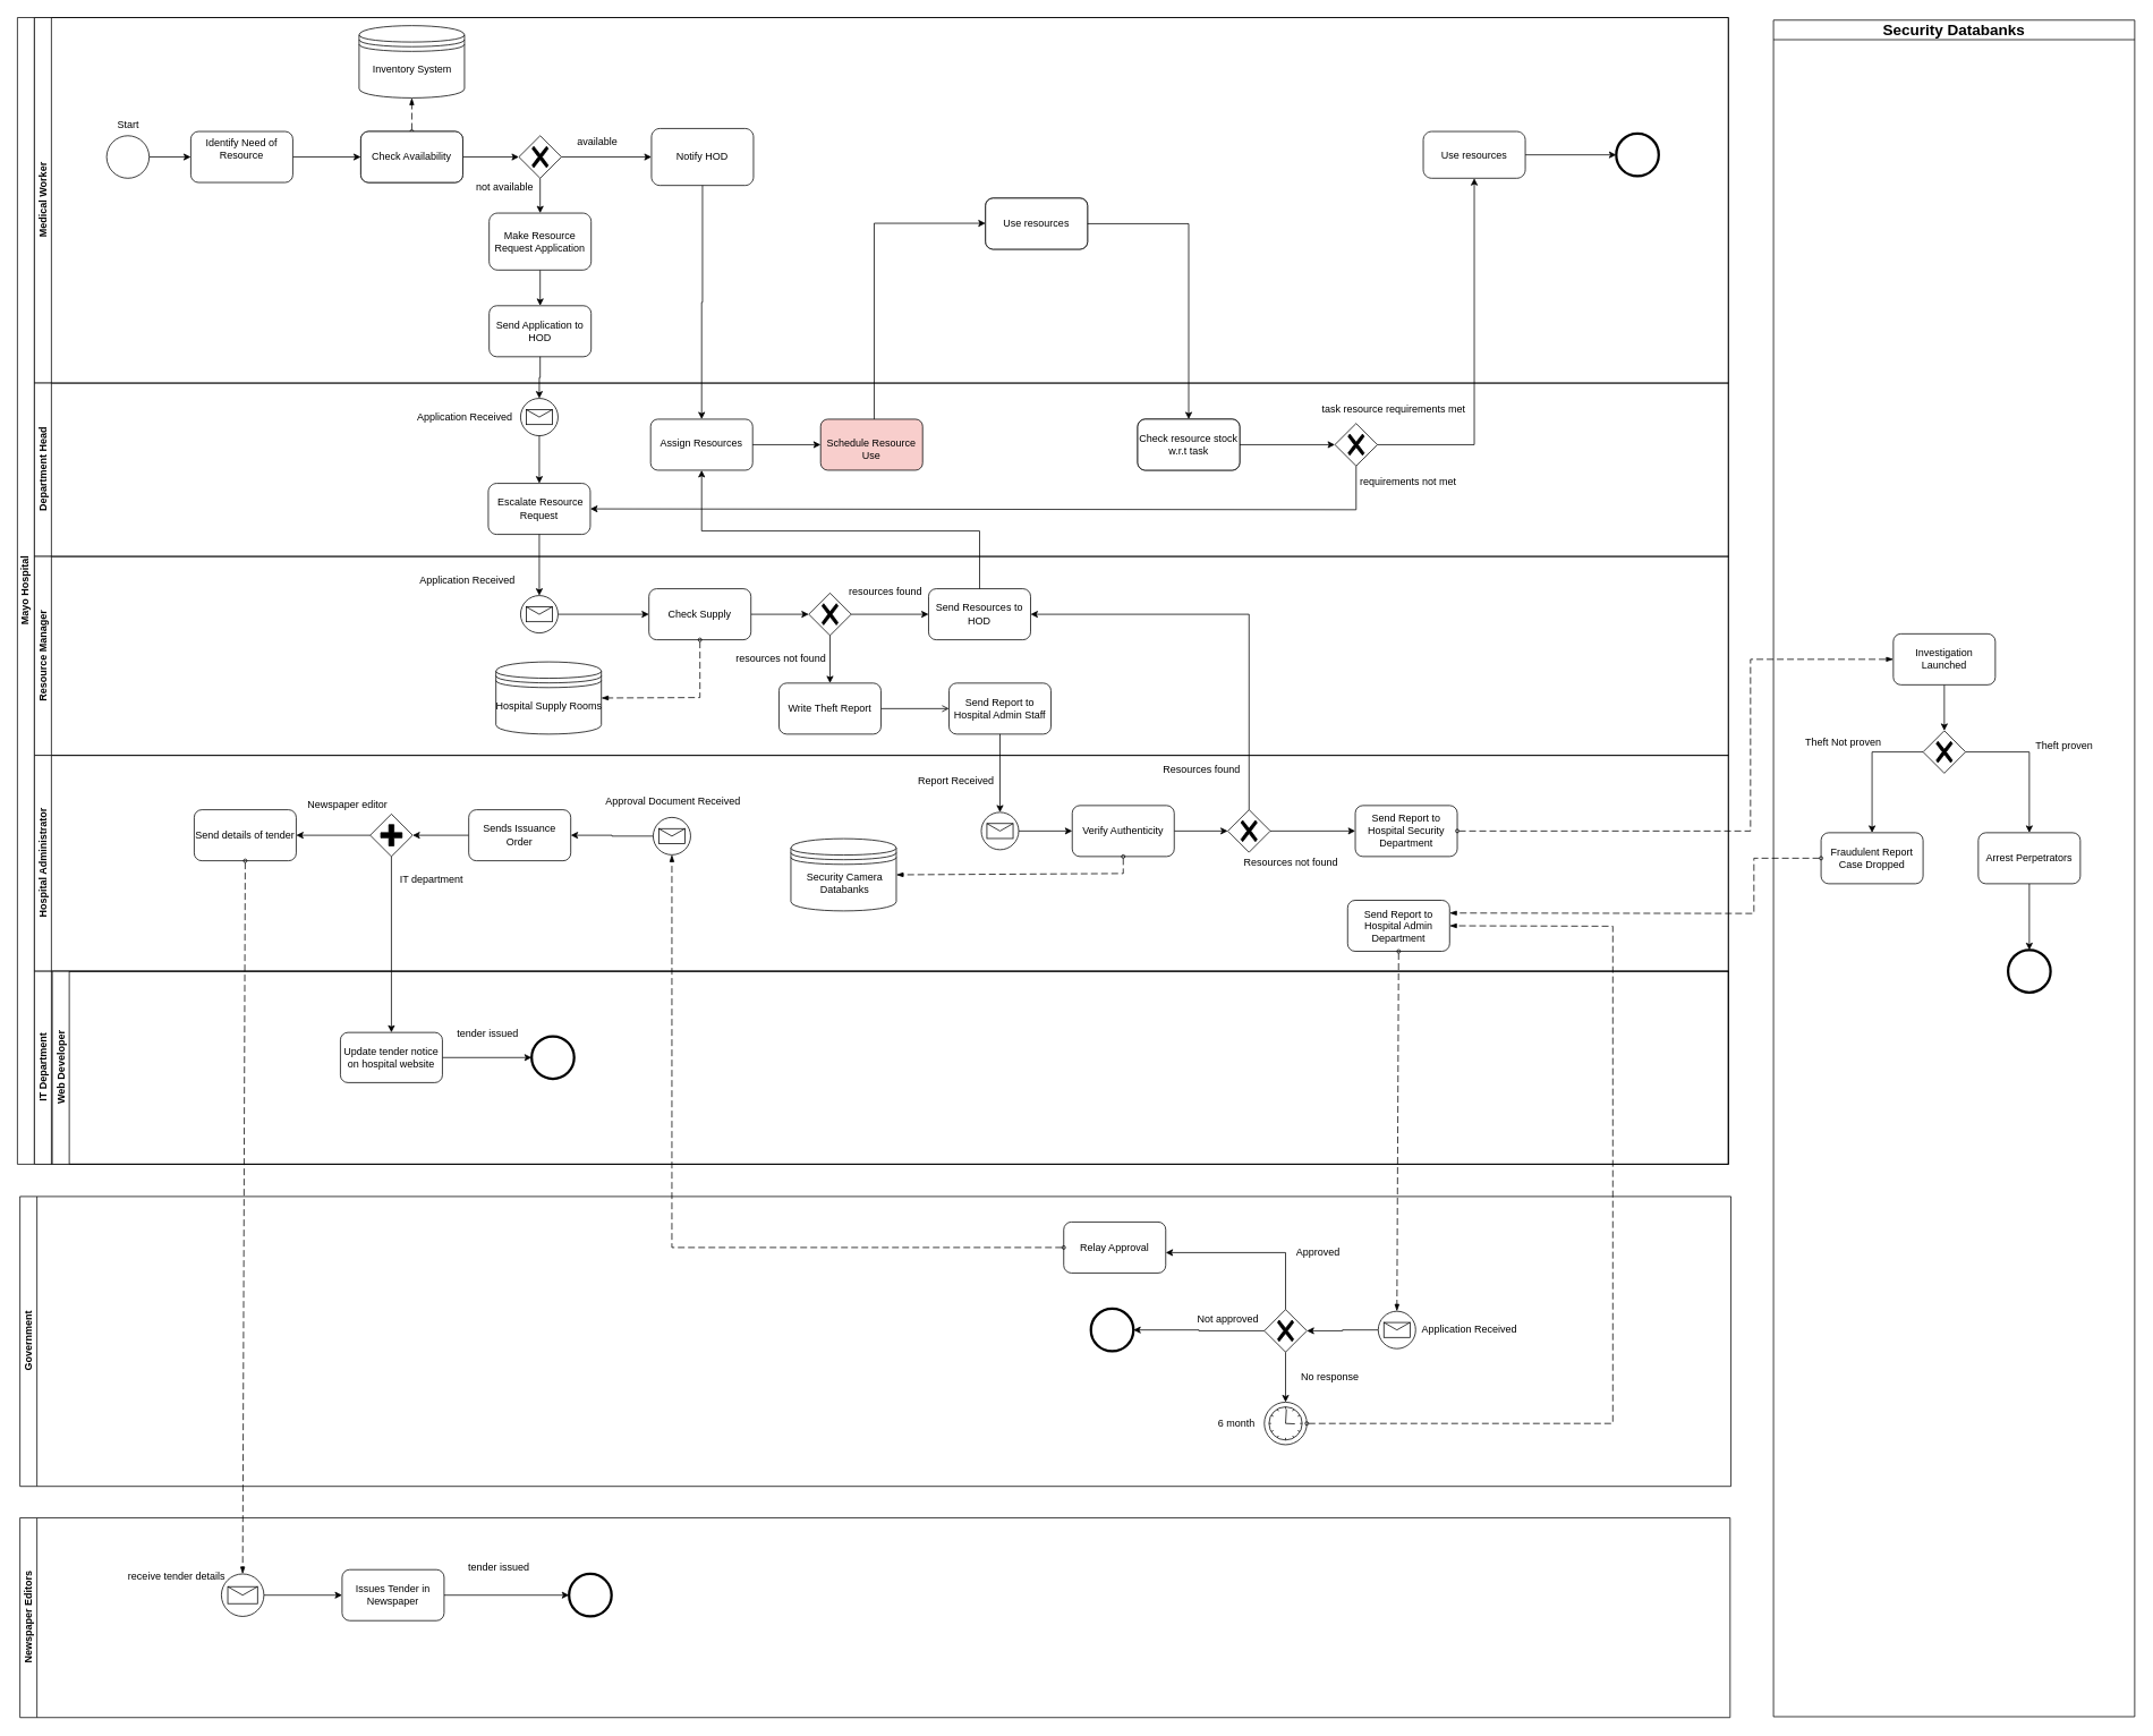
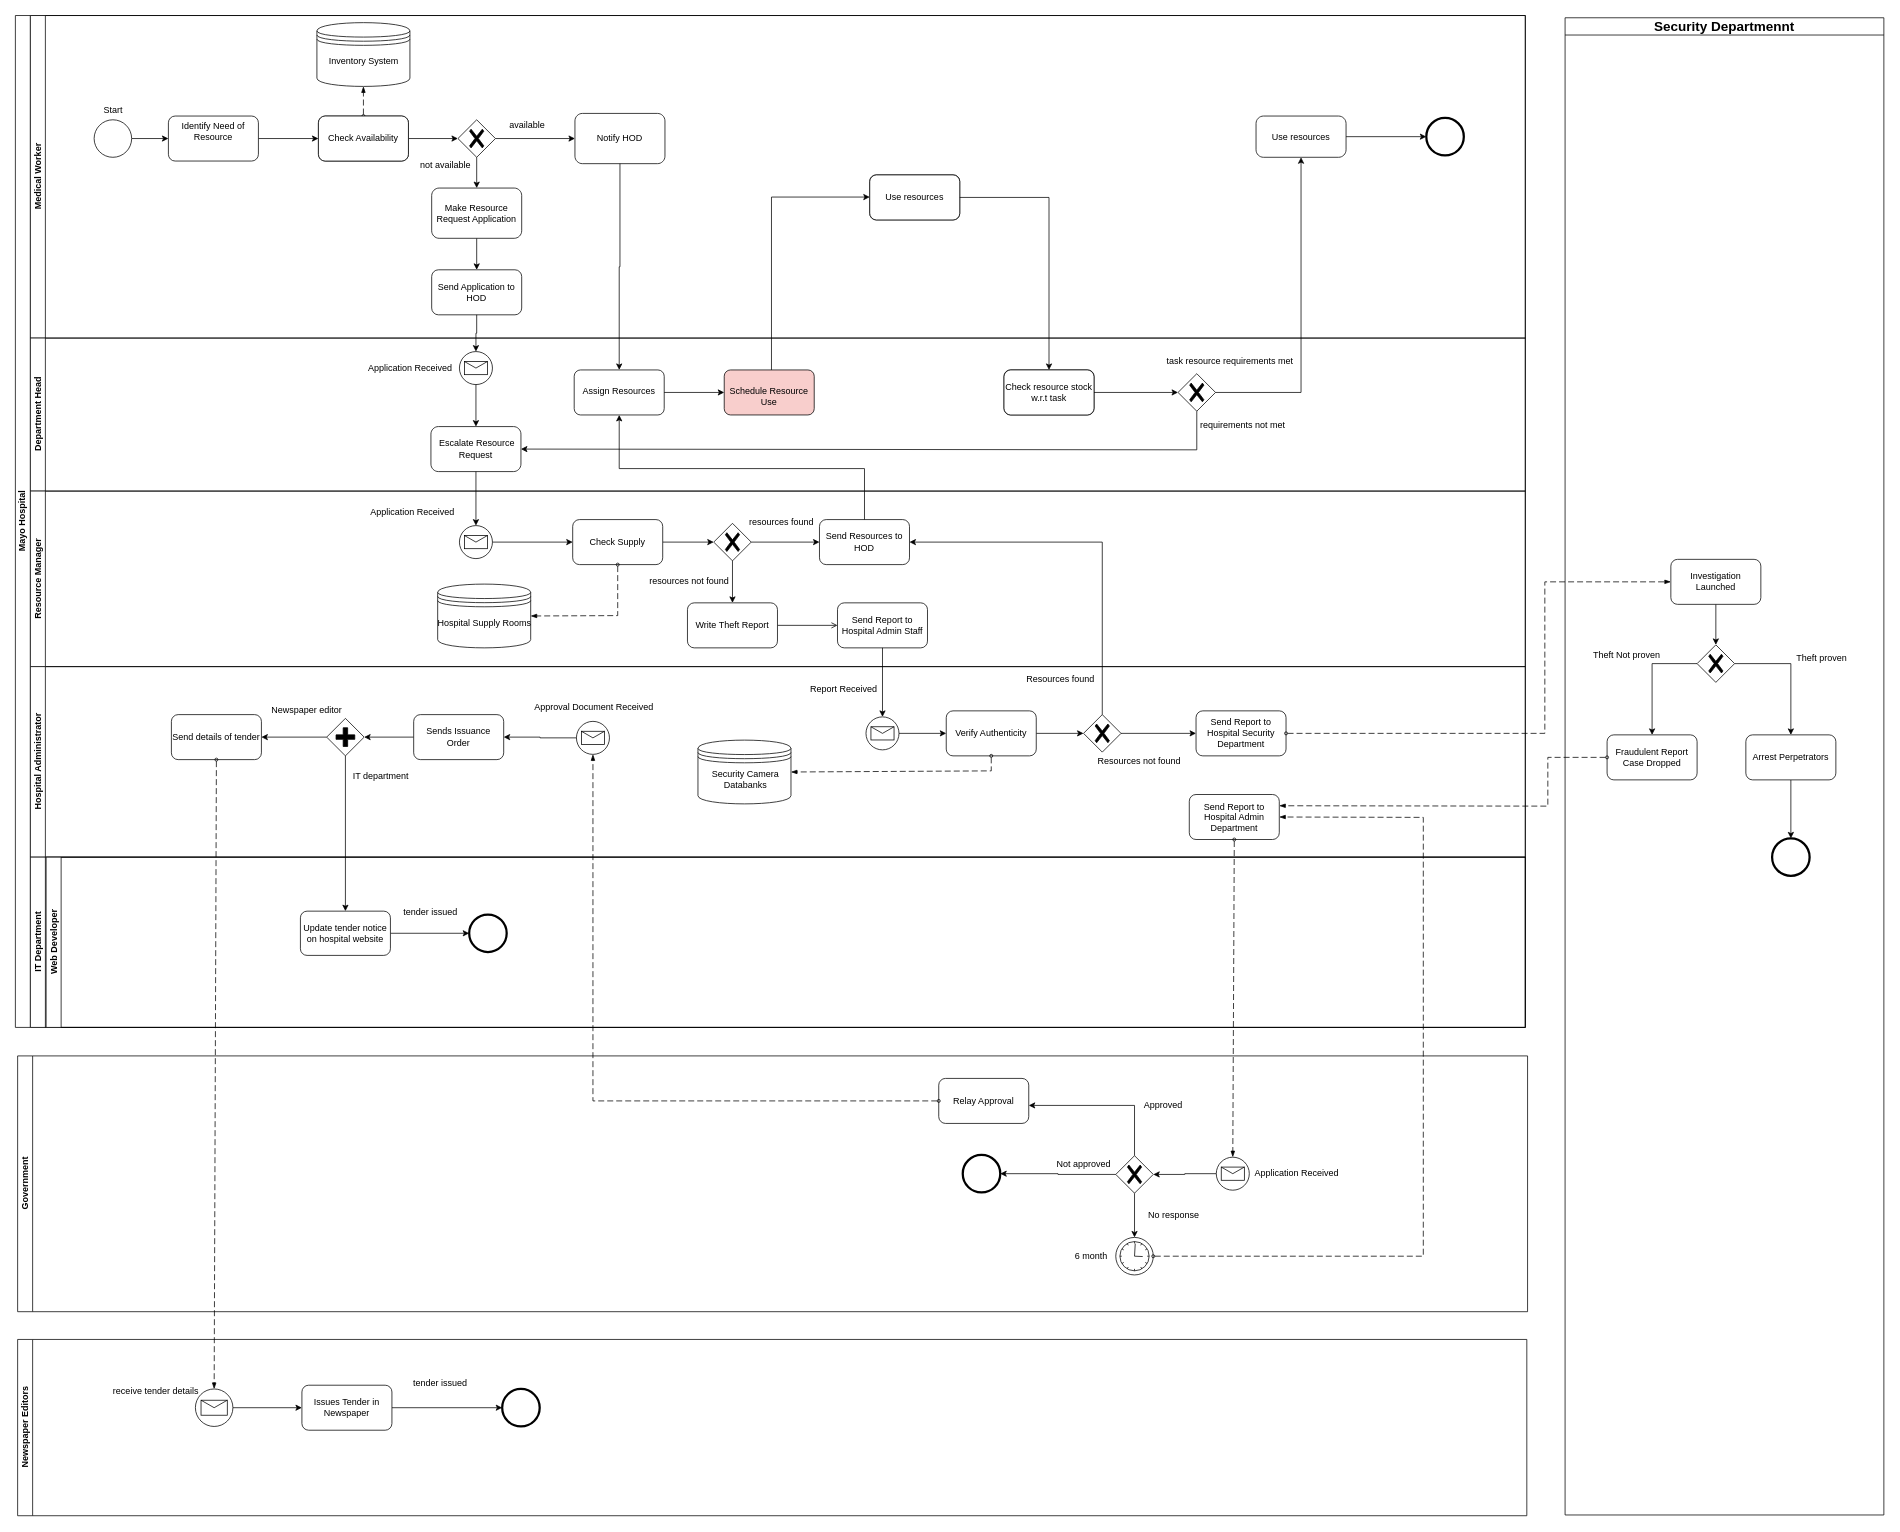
- <mxCell id="130" value="&lt;font style=&quot;font-size: 18px;&quot;&gt;Security Databanks&lt;/font&gt;" style="swimlane;whiteSpace=wrap;html=1;startSize=23;" vertex="1" parent="1"><mxGeometry x="2086" y="23" width="425" height="1996" as="geometry" /></mxCell>
+ <mxCell id="130" value="&lt;font style=&quot;font-size: 18px;&quot;&gt;Security Departmennt&lt;/font&gt;" style="swimlane;whiteSpace=wrap;html=1;startSize=23;" vertex="1" parent="1"><mxGeometry x="2086" y="23" width="425" height="1996" as="geometry" /></mxCell>
